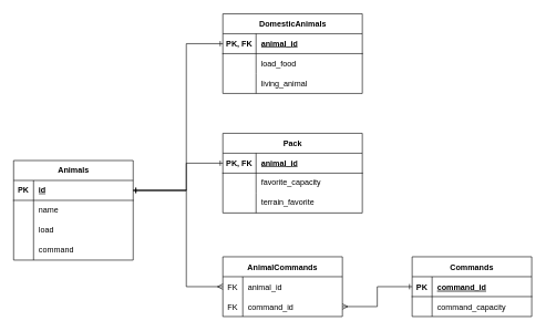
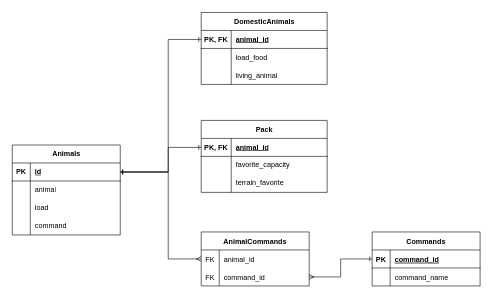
- <mxCell id="28" value="name" style="shape=partialRectangle;connectable=0;fillColor=none;top=0;left=0;bottom=0;right=0;align=left;spacingLeft=6;overflow=hidden;whiteSpace=wrap;html=1;" parent="26" vertex="1"><mxGeometry x="30" width="150" height="30" as="geometry"><mxRectangle width="150" height="30" as="alternateBounds" /></mxGeometry></mxCell>
+ <mxCell id="28" value="animal" style="shape=partialRectangle;connectable=0;fillColor=none;top=0;left=0;bottom=0;right=0;align=left;spacingLeft=6;overflow=hidden;whiteSpace=wrap;html=1;" parent="26" vertex="1"><mxGeometry x="30" width="150" height="30" as="geometry"><mxRectangle width="150" height="30" as="alternateBounds" /></mxGeometry></mxCell>
- <mxCell id="51" value="command_capacity" style="shape=partialRectangle;connectable=0;fillColor=none;top=0;left=0;bottom=0;right=0;align=left;spacingLeft=6;overflow=hidden;" parent="49" vertex="1"><mxGeometry x="30" width="150" height="30" as="geometry"><mxRectangle width="150" height="30" as="alternateBounds" /></mxGeometry></mxCell>
+ <mxCell id="51" value="command_name" style="shape=partialRectangle;connectable=0;fillColor=none;top=0;left=0;bottom=0;right=0;align=left;spacingLeft=6;overflow=hidden;" parent="49" vertex="1"><mxGeometry x="30" width="150" height="30" as="geometry"><mxRectangle width="150" height="30" as="alternateBounds" /></mxGeometry></mxCell>
